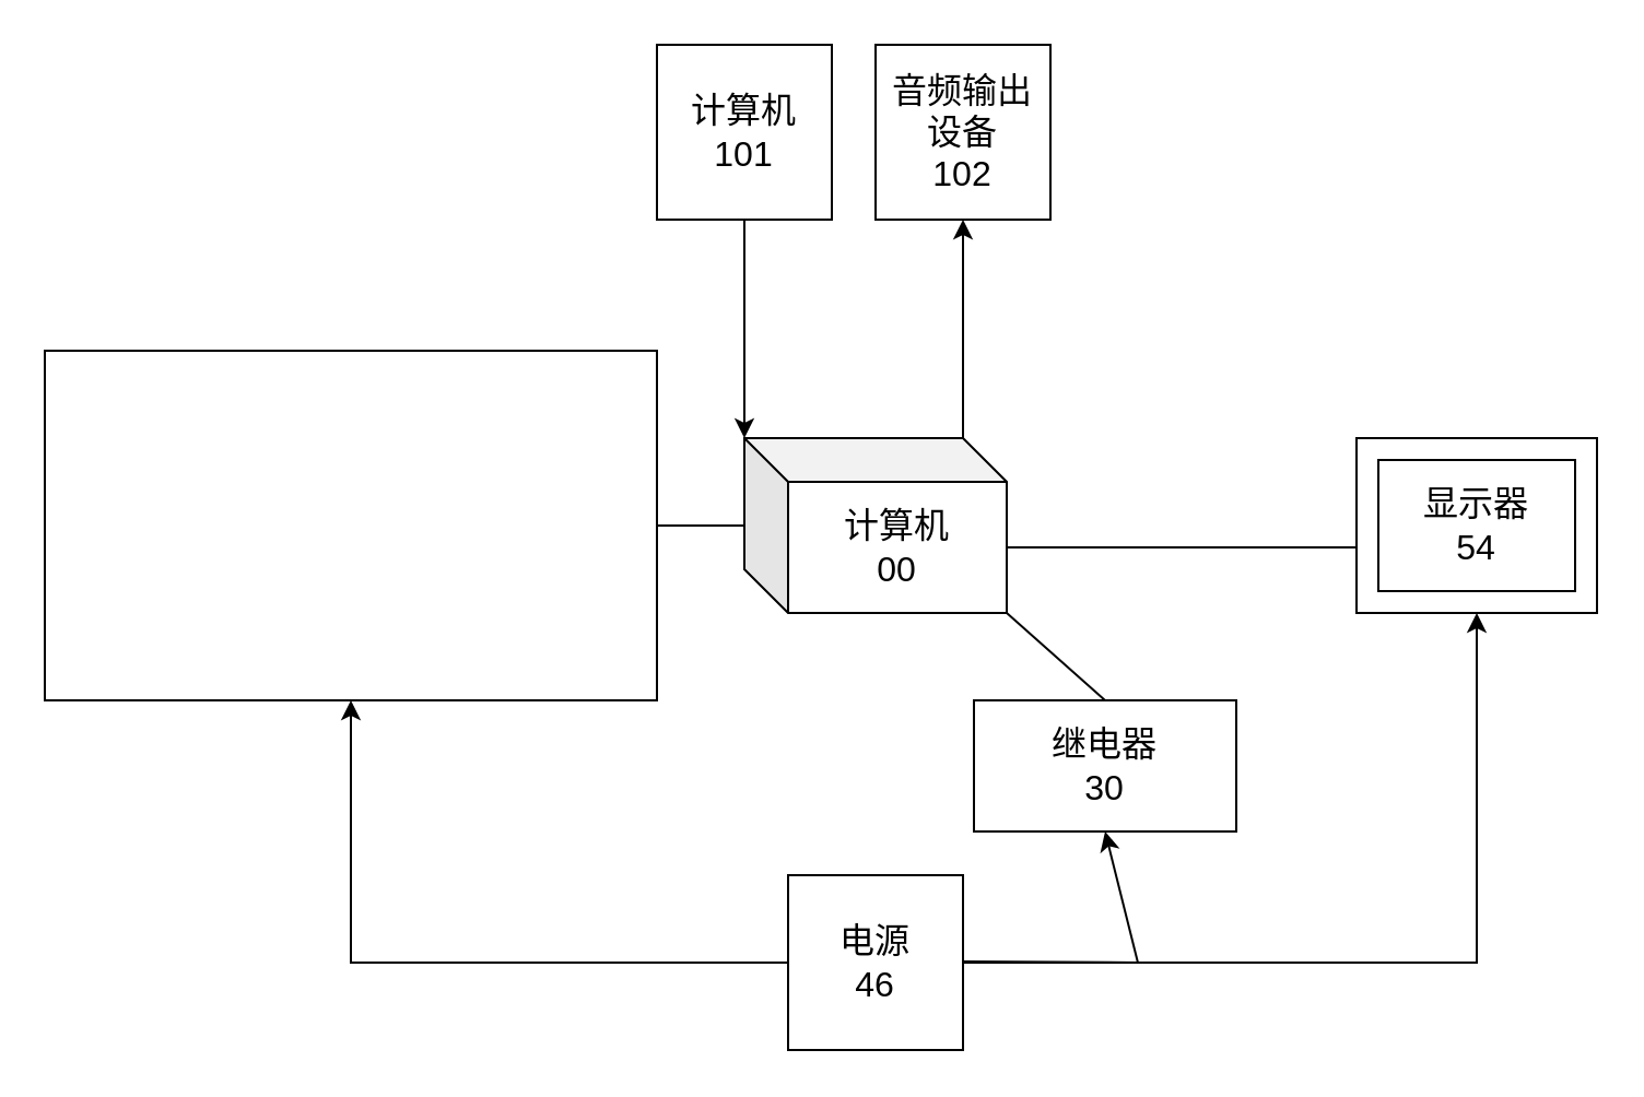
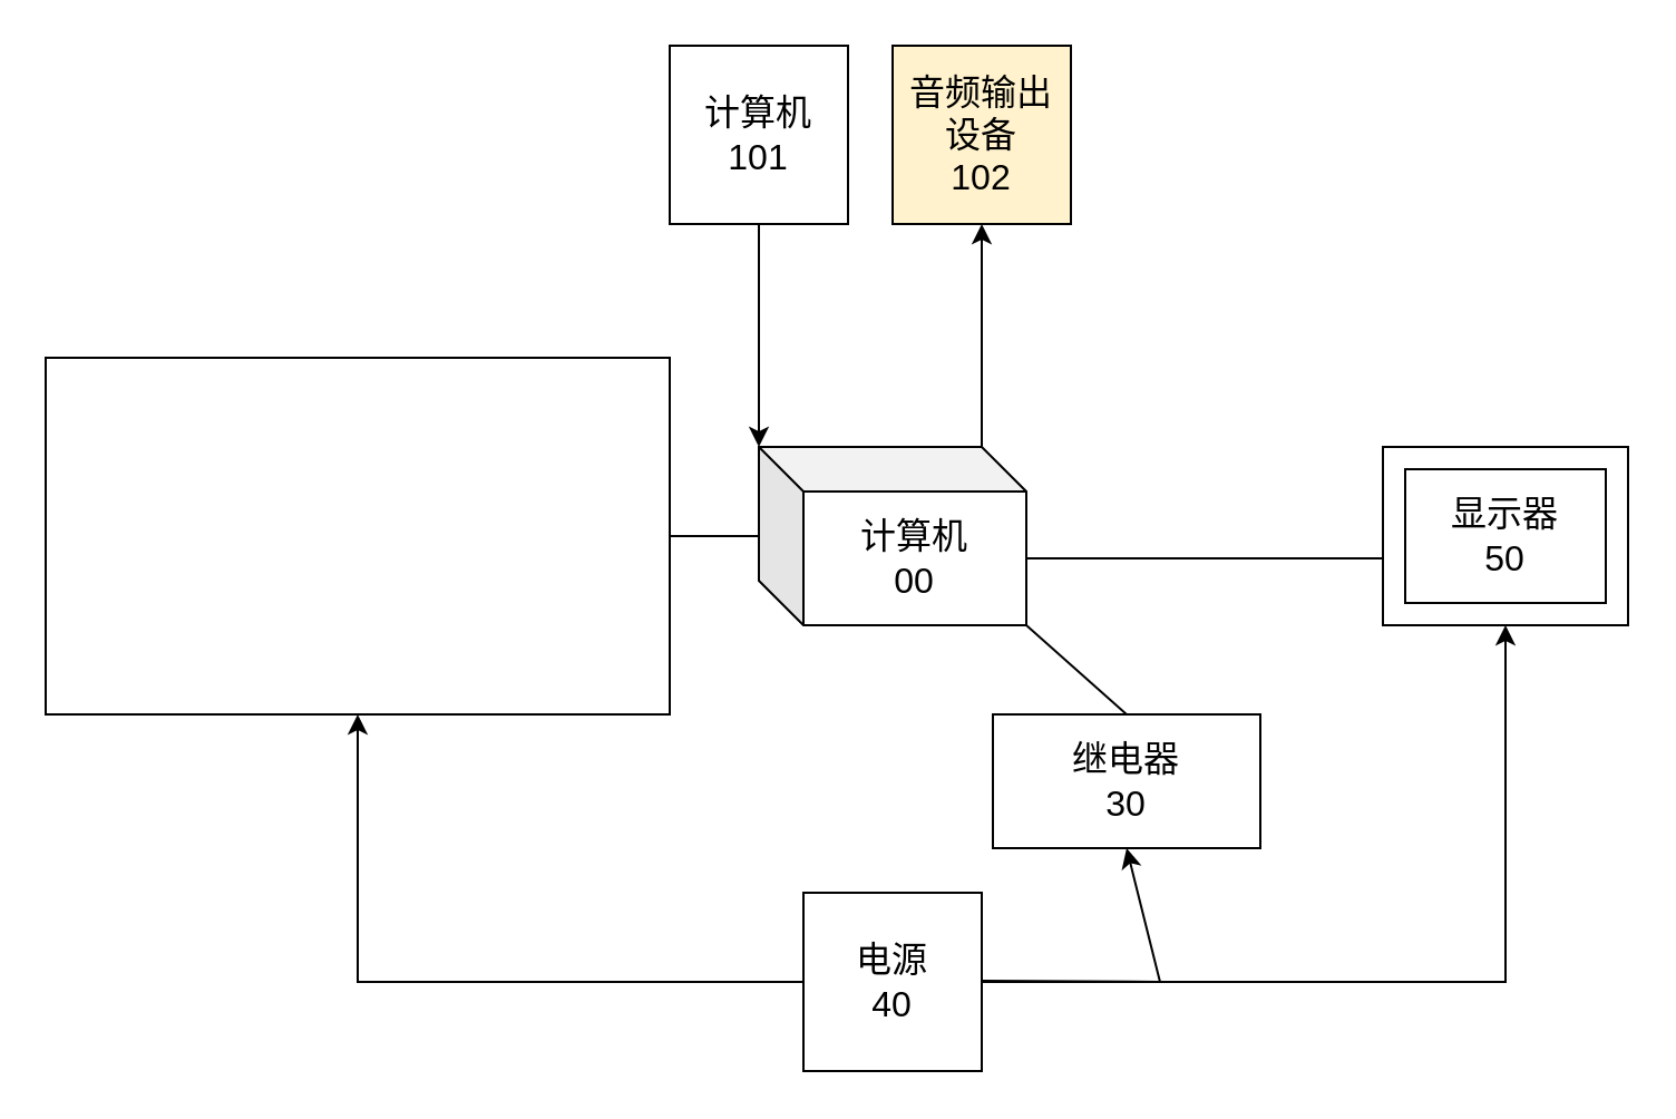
- <mxCell id="14" value="音频输出设备&lt;br&gt;102" style="whiteSpace=wrap;html=1;aspect=fixed;labelBorderColor=none;fontSize=16;strokeWidth=1;" vertex="1" parent="1"><mxGeometry x="400" y="20" width="80" height="80" as="geometry" /></mxCell>
+ <mxCell id="14" value="音频输出设备&lt;br&gt;102" style="whiteSpace=wrap;html=1;aspect=fixed;labelBorderColor=none;fontSize=16;strokeWidth=1;fillColor=#fff2cc;" vertex="1" parent="1"><mxGeometry x="400" y="20" width="80" height="80" as="geometry" /></mxCell>
- <mxCell id="5" value="显示器&lt;br&gt;54" style="rounded=0;whiteSpace=wrap;html=1;labelBorderColor=none;fontSize=16;strokeWidth=1;" vertex="1" parent="1"><mxGeometry x="630" y="210" width="90" height="60" as="geometry" /></mxCell>
+ <mxCell id="5" value="显示器&lt;br&gt;50" style="rounded=0;whiteSpace=wrap;html=1;labelBorderColor=none;fontSize=16;strokeWidth=1;" vertex="1" parent="1"><mxGeometry x="630" y="210" width="90" height="60" as="geometry" /></mxCell>
- <mxCell id="11" value="电源&lt;br&gt;46" style="whiteSpace=wrap;html=1;aspect=fixed;labelBorderColor=none;fontSize=16;strokeWidth=1;" vertex="1" parent="1"><mxGeometry x="360" y="400" width="80" height="80" as="geometry" /></mxCell>
+ <mxCell id="11" value="电源&lt;br&gt;40" style="whiteSpace=wrap;html=1;aspect=fixed;labelBorderColor=none;fontSize=16;strokeWidth=1;" vertex="1" parent="1"><mxGeometry x="360" y="400" width="80" height="80" as="geometry" /></mxCell>
